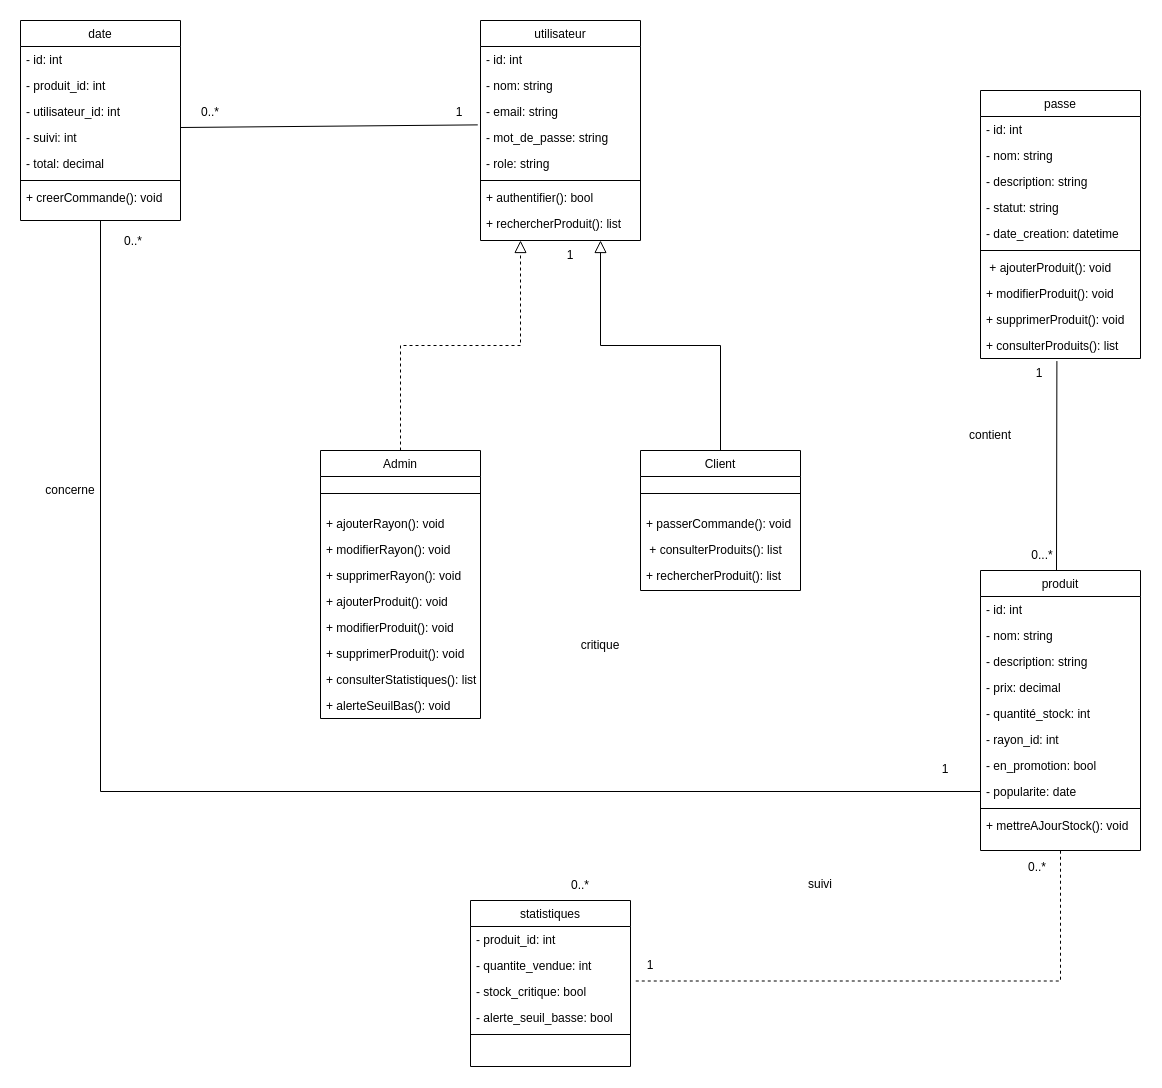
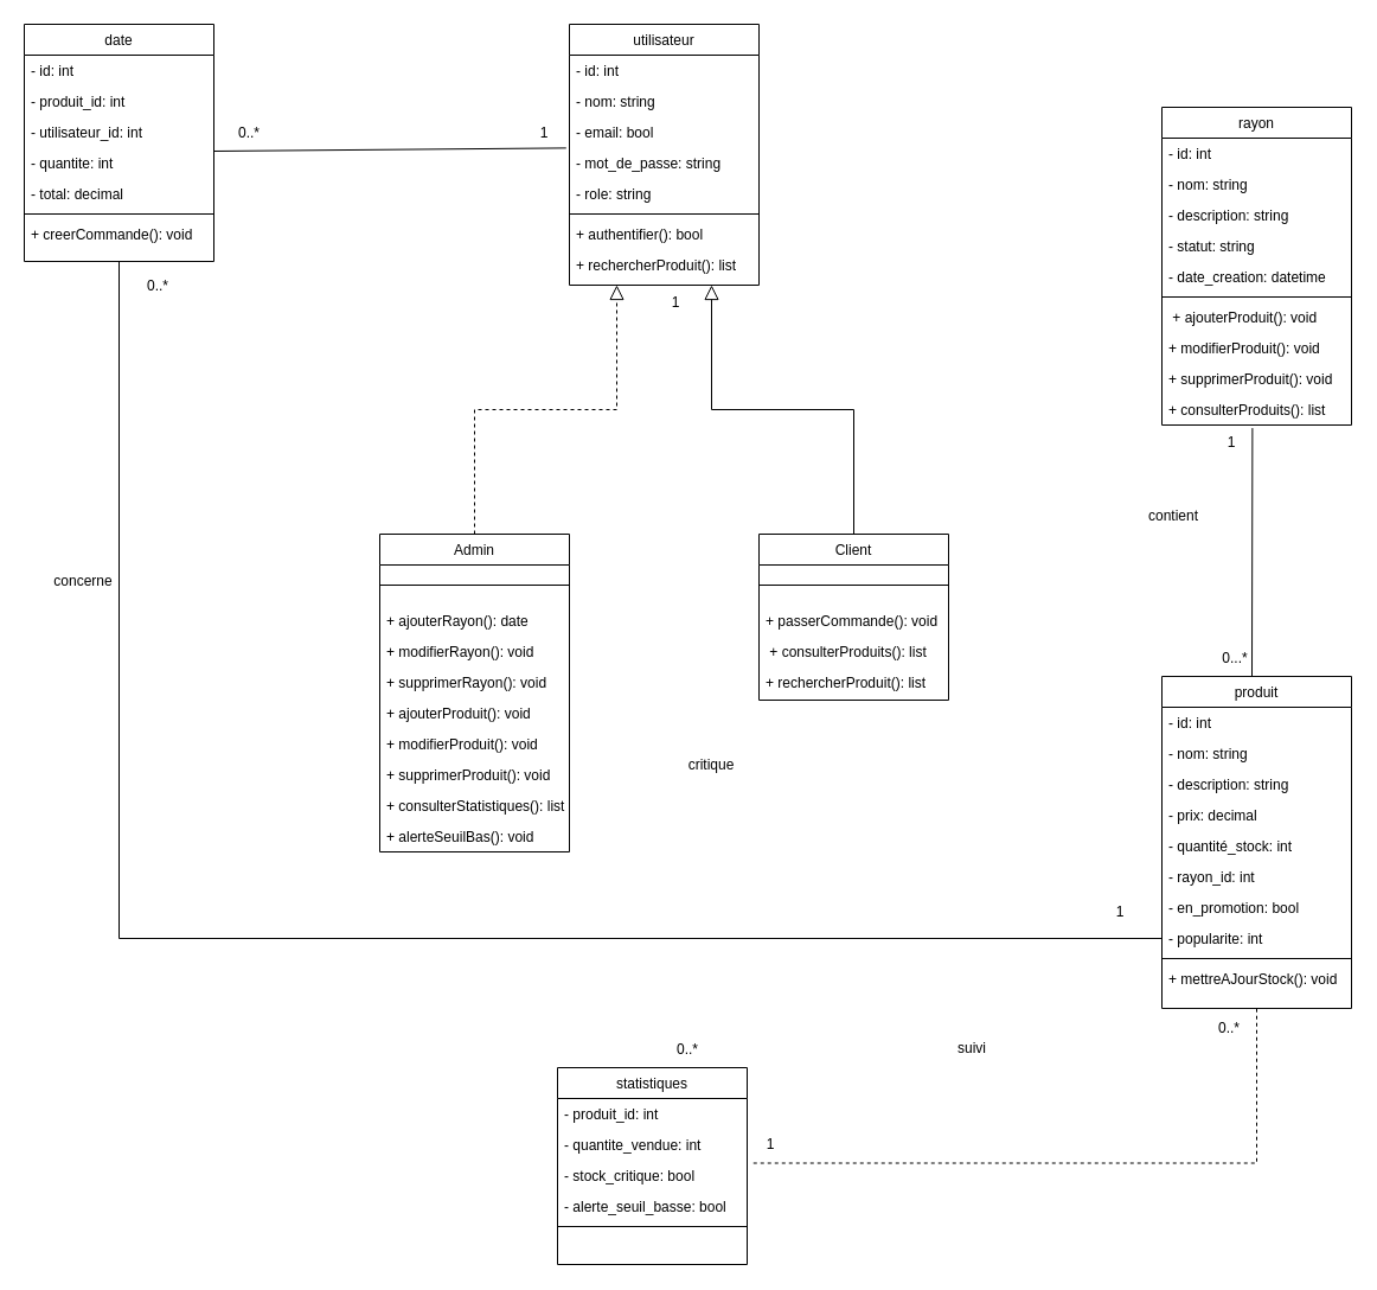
- <mxCell id="3" value="passe" style="swimlane;fontStyle=0;align=center;verticalAlign=top;childLayout=stackLayout;horizontal=1;startSize=26;horizontalStack=0;resizeParent=1;resizeLast=0;collapsible=1;marginBottom=0;rounded=0;shadow=0;strokeWidth=1;" vertex="1" parent="1"><mxGeometry x="980" y="90" width="160" height="268" as="geometry"><mxRectangle x="550" y="140" width="160" height="26" as="alternateBounds" /></mxGeometry></mxCell>
+ <mxCell id="3" value="rayon" style="swimlane;fontStyle=0;align=center;verticalAlign=top;childLayout=stackLayout;horizontal=1;startSize=26;horizontalStack=0;resizeParent=1;resizeLast=0;collapsible=1;marginBottom=0;rounded=0;shadow=0;strokeWidth=1;" vertex="1" parent="1"><mxGeometry x="980" y="90" width="160" height="268" as="geometry"><mxRectangle x="550" y="140" width="160" height="26" as="alternateBounds" /></mxGeometry></mxCell>
- <mxCell id="28" value="- email: string" style="text;align=left;verticalAlign=top;spacingLeft=4;spacingRight=4;overflow=hidden;rotatable=0;points=[[0,0.5],[1,0.5]];portConstraint=eastwest;rounded=0;shadow=0;html=0;" vertex="1" parent="25"><mxGeometry y="78" width="160" height="26" as="geometry" /></mxCell>
+ <mxCell id="28" value="- email: bool" style="text;align=left;verticalAlign=top;spacingLeft=4;spacingRight=4;overflow=hidden;rotatable=0;points=[[0,0.5],[1,0.5]];portConstraint=eastwest;rounded=0;shadow=0;html=0;" vertex="1" parent="25"><mxGeometry y="78" width="160" height="26" as="geometry" /></mxCell>
- <mxCell id="53" value="- suivi: int" style="text;align=left;verticalAlign=top;spacingLeft=4;spacingRight=4;overflow=hidden;rotatable=0;points=[[0,0.5],[1,0.5]];portConstraint=eastwest;rounded=0;shadow=0;html=0;" vertex="1" parent="49"><mxGeometry y="104" width="160" height="26" as="geometry" /></mxCell>
+ <mxCell id="53" value="- quantite: int" style="text;align=left;verticalAlign=top;spacingLeft=4;spacingRight=4;overflow=hidden;rotatable=0;points=[[0,0.5],[1,0.5]];portConstraint=eastwest;rounded=0;shadow=0;html=0;" vertex="1" parent="49"><mxGeometry y="104" width="160" height="26" as="geometry" /></mxCell>
- <mxCell id="36" value="+ ajouterRayon(): void" style="text;align=left;verticalAlign=top;spacingLeft=4;spacingRight=4;overflow=hidden;rotatable=0;points=[[0,0.5],[1,0.5]];portConstraint=eastwest;" vertex="1" parent="34"><mxGeometry y="60" width="160" height="26" as="geometry" /></mxCell>
+ <mxCell id="36" value="+ ajouterRayon(): date" style="text;align=left;verticalAlign=top;spacingLeft=4;spacingRight=4;overflow=hidden;rotatable=0;points=[[0,0.5],[1,0.5]];portConstraint=eastwest;" vertex="1" parent="34"><mxGeometry y="60" width="160" height="26" as="geometry" /></mxCell>
- <mxCell id="22" value="- popularite: date" style="text;align=left;verticalAlign=top;spacingLeft=4;spacingRight=4;overflow=hidden;rotatable=0;points=[[0,0.5],[1,0.5]];portConstraint=eastwest;rounded=0;shadow=0;html=0;" vertex="1" parent="14"><mxGeometry y="208" width="160" height="26" as="geometry" /></mxCell>
+ <mxCell id="22" value="- popularite: int" style="text;align=left;verticalAlign=top;spacingLeft=4;spacingRight=4;overflow=hidden;rotatable=0;points=[[0,0.5],[1,0.5]];portConstraint=eastwest;rounded=0;shadow=0;html=0;" vertex="1" parent="14"><mxGeometry y="208" width="160" height="26" as="geometry" /></mxCell>
